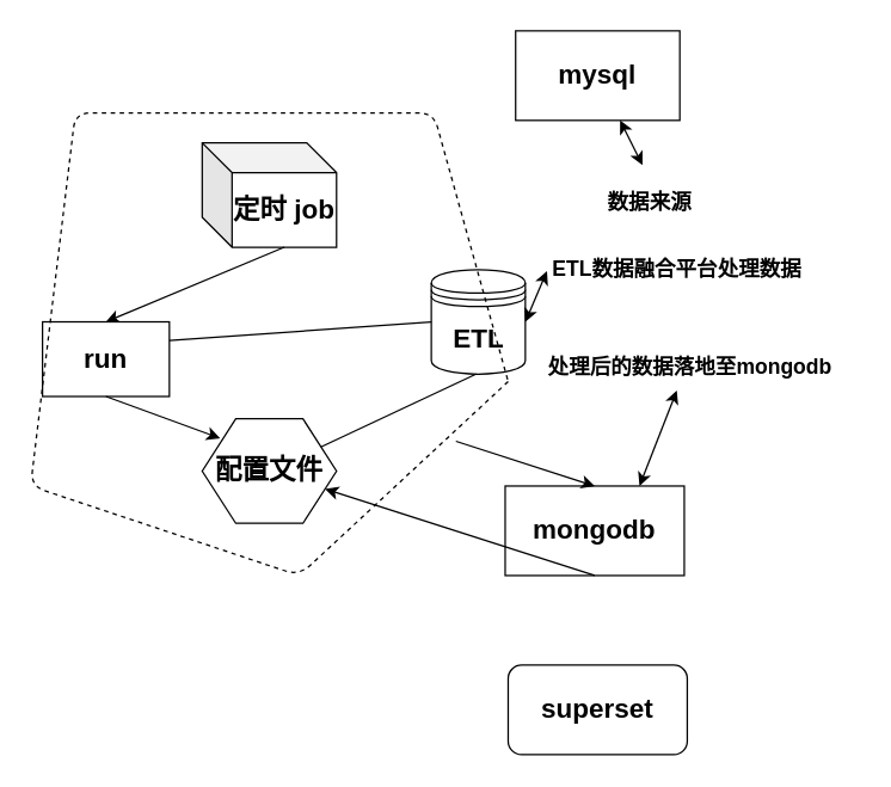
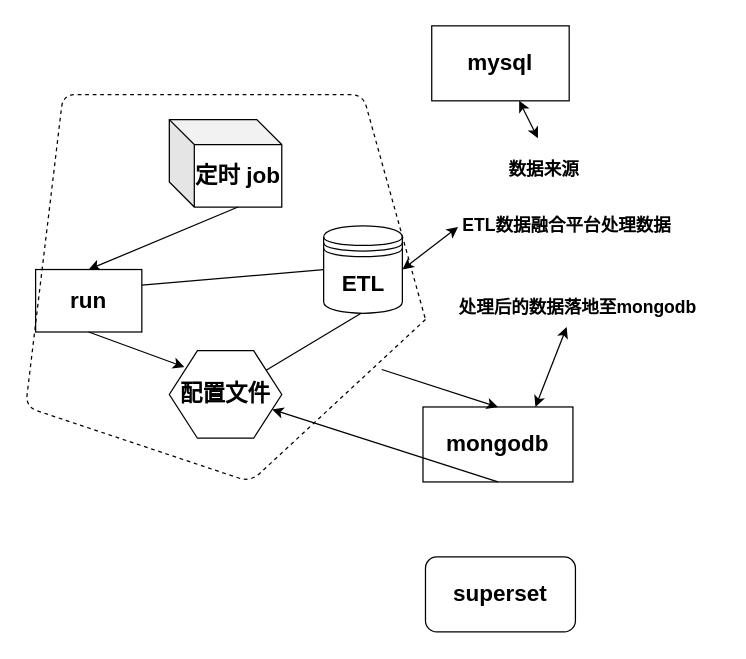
- <mxCell id="3" value="&lt;h2&gt;ETL&lt;/h2&gt;" style="shape=datastore;whiteSpace=wrap;html=1;" vertex="1" parent="1"><mxGeometry x="288.5" y="180" width="63" height="70" as="geometry" /></mxCell>
+ <mxCell id="3" value="&lt;h2&gt;ETL&lt;/h2&gt;" style="shape=datastore;whiteSpace=wrap;html=1;" vertex="1" parent="1"><mxGeometry x="258.5" y="180" width="63" height="70" as="geometry" /></mxCell>
